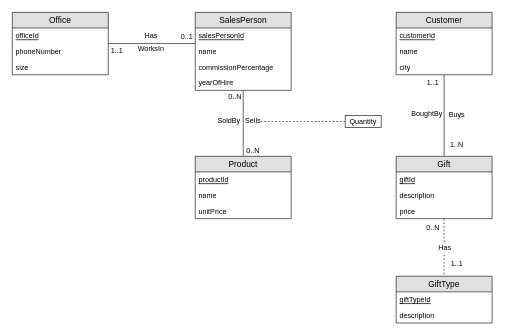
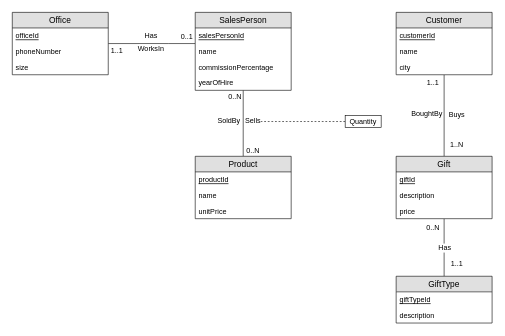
- <mxCell id="35" value="" style="edgeStyle=orthogonalEdgeStyle;rounded=0;orthogonalLoop=1;jettySize=auto;html=1;endArrow=none;endFill=0;dashed=1;" edge="1" parent="1" source="39" target="43"><mxGeometry relative="1" as="geometry" /></mxCell>
+ <mxCell id="35" value="" style="edgeStyle=orthogonalEdgeStyle;rounded=0;orthogonalLoop=1;jettySize=auto;html=1;endArrow=none;endFill=0;" edge="1" parent="1" source="39" target="43"><mxGeometry relative="1" as="geometry" /></mxCell>
